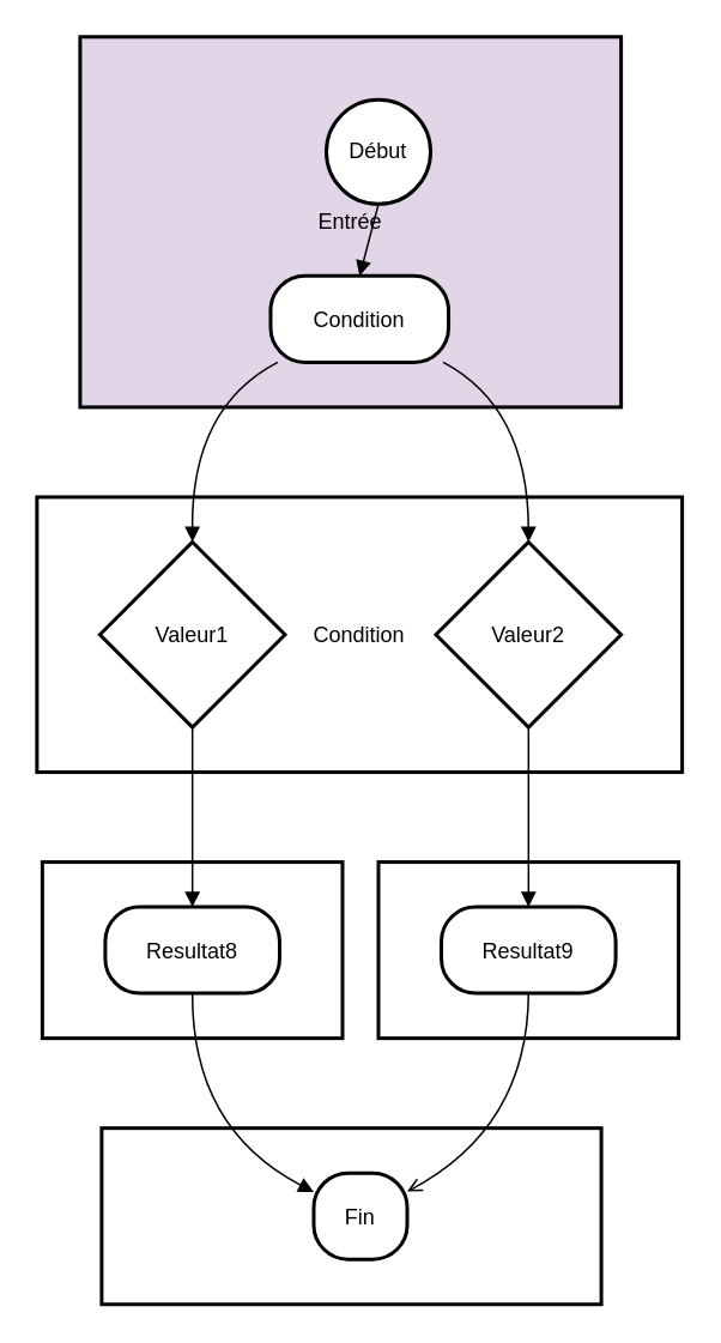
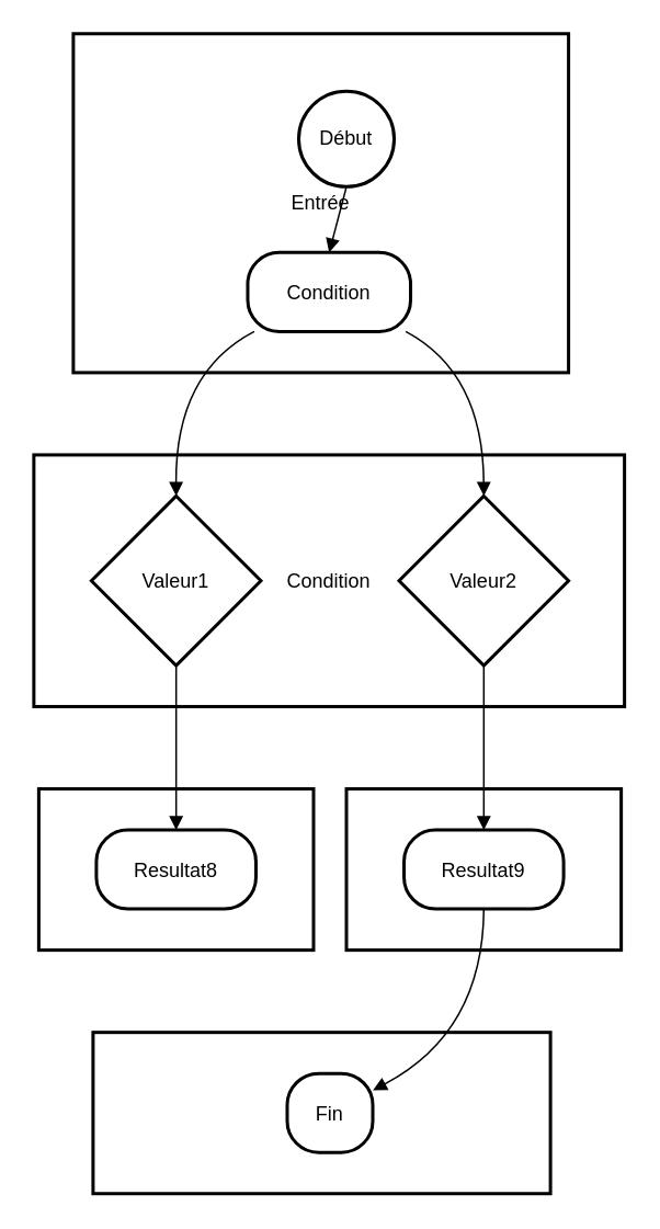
- <mxCell id="6" value="Entrée" style="whiteSpace=wrap;strokeWidth=2;fillColor=#e1d5e7;" vertex="1" parent="1"><mxGeometry x="44" y="20" width="301" height="206" as="geometry" /></mxCell>
+ <mxCell id="6" value="Entrée" style="whiteSpace=wrap;strokeWidth=2;" vertex="1" parent="1"><mxGeometry x="44" y="20" width="301" height="206" as="geometry" /></mxCell>
- <mxCell id="19" value="" style="curved=1;startArrow=none;endArrow=block;exitX=0.5;exitY=1;entryX=0;entryY=0.22;" edge="1" parent="1" source="11" target="13"><mxGeometry relative="1" as="geometry"><Array as="points"><mxPoint x="106" y="627" /></Array></mxGeometry></mxCell>
- <mxCell id="20" value="" style="curved=1;startArrow=none;endArrow=open;exitX=0.5;exitY=1;entryX=0.99;entryY=0.22;" edge="1" parent="1" source="12" target="13"><mxGeometry relative="1" as="geometry"><Array as="points"><mxPoint x="293" y="627" /></Array></mxGeometry></mxCell>
+ <mxCell id="20" value="" style="curved=1;startArrow=none;endArrow=block;exitX=0.5;exitY=1;entryX=0.99;entryY=0.22;" edge="1" parent="1" source="12" target="13"><mxGeometry relative="1" as="geometry"><Array as="points"><mxPoint x="293" y="627" /></Array></mxGeometry></mxCell>
